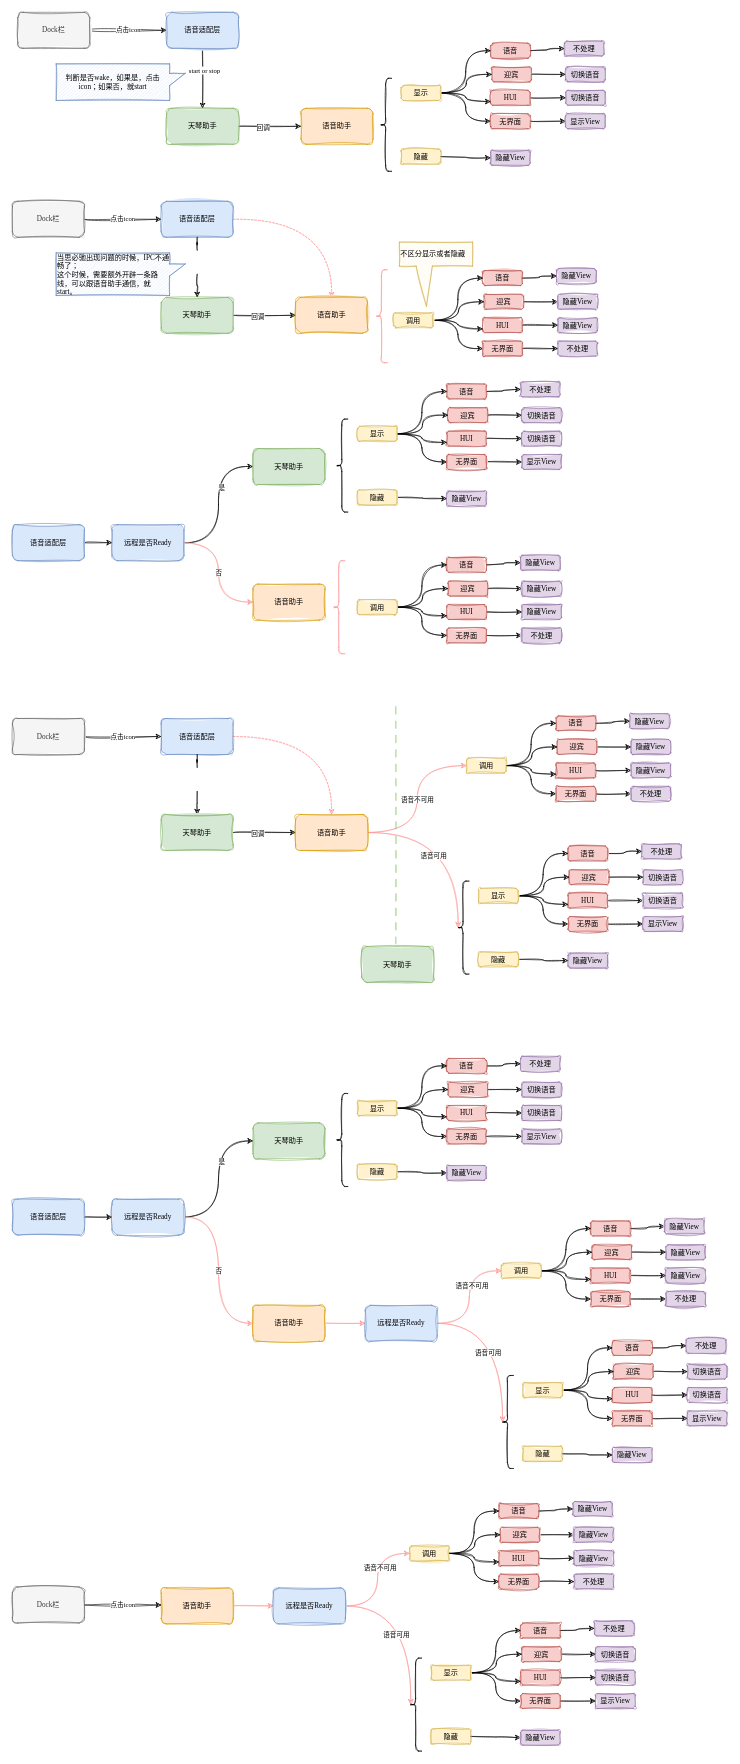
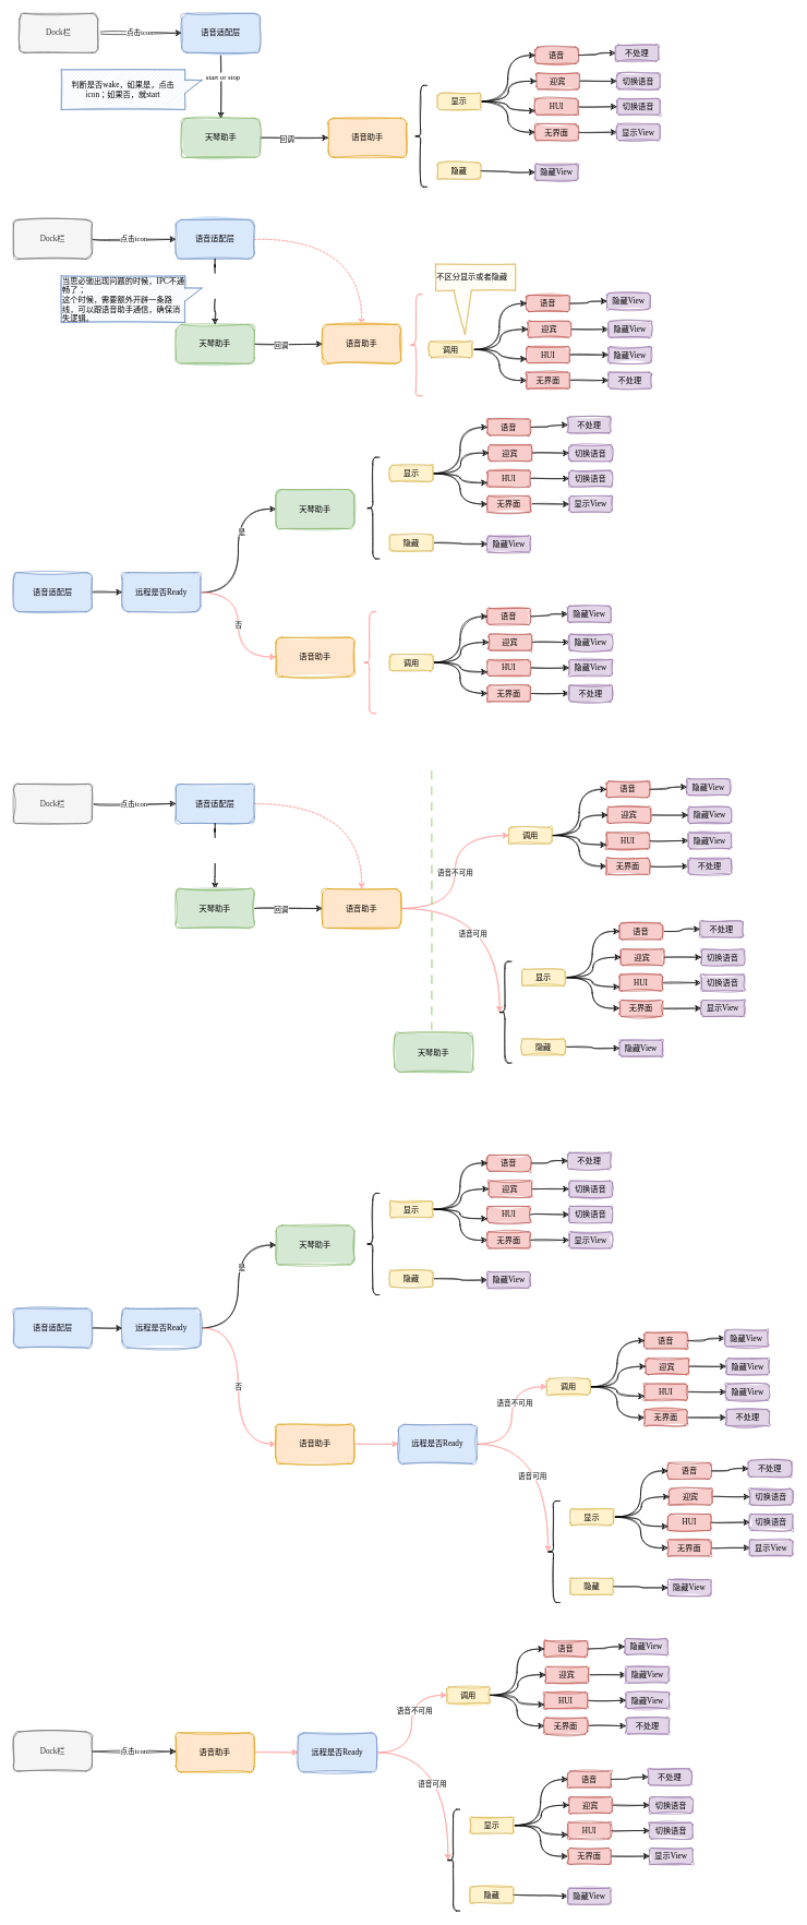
- <mxCell id="34" value="当思必驰出现问题的时候，IPC不通畅了；&lt;br&gt;这个时候，需要额外开辟一条路线，可以跟语音助手通信，就start。" style="shape=callout;whiteSpace=wrap;html=1;perimeter=calloutPerimeter;sketch=1;fillStyle=auto;fontFamily=Comic Sans MS;fillColor=#dae8fc;strokeColor=#6c8ebf;direction=north;flipV=1;size=26;position=0.26;position2=0.26;align=left;" vertex="1" parent="1"><mxGeometry x="93" y="421" width="215" height="71" as="geometry" /></mxCell>
+ <mxCell id="34" value="当思必驰出现问题的时候，IPC不通畅了；&lt;br&gt;这个时候，需要额外开辟一条路线，可以跟语音助手通信，确保消失逻辑。" style="shape=callout;whiteSpace=wrap;html=1;perimeter=calloutPerimeter;sketch=1;fillStyle=auto;fontFamily=Comic Sans MS;fillColor=#dae8fc;strokeColor=#6c8ebf;direction=north;flipV=1;size=26;position=0.26;position2=0.26;align=left;" vertex="1" parent="1"><mxGeometry x="93" y="421" width="215" height="71" as="geometry" /></mxCell>
